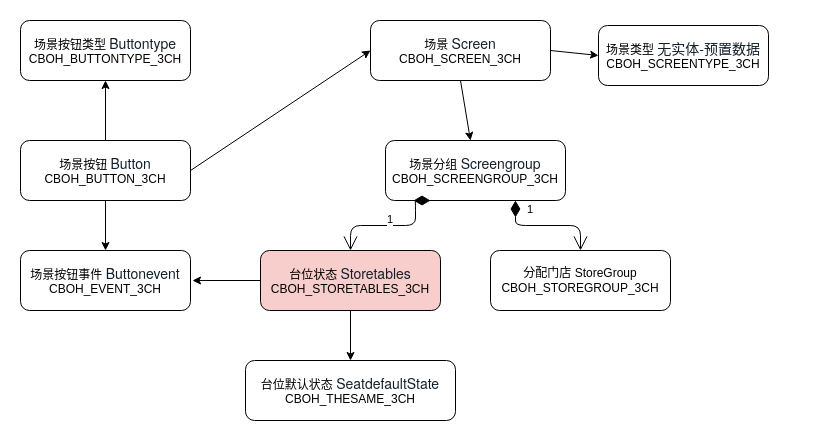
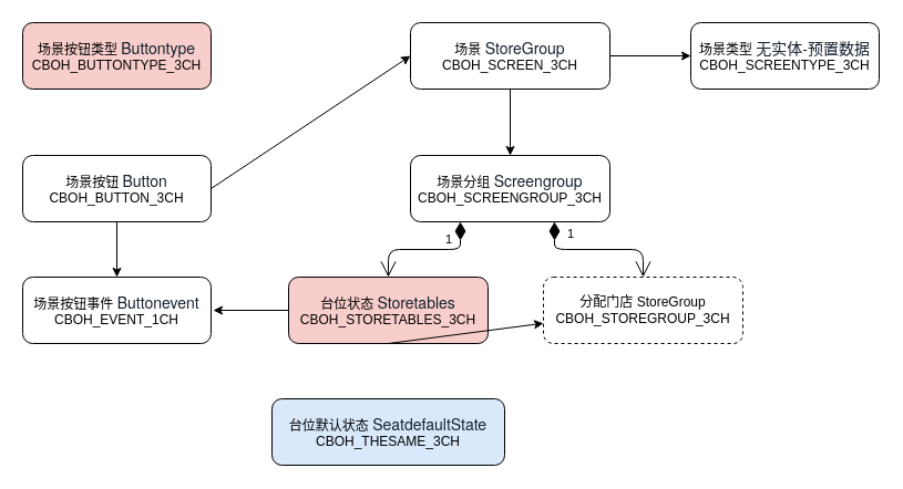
- <mxCell id="2" value="场景按钮类型&amp;nbsp;&lt;span style=&quot;color: rgb(17 , 31 , 44) ; font-family: &amp;#34;helvetica neue&amp;#34; ; font-size: 14px&quot;&gt;Buttontype&lt;/span&gt;&lt;br&gt;CBOH_BUTTONTYPE_3CH" style="rounded=1;whiteSpace=wrap;html=1;" parent="1" vertex="1"><mxGeometry x="20" y="20" width="170" height="60" as="geometry" /></mxCell>
+ <mxCell id="2" value="场景按钮类型&amp;nbsp;&lt;span style=&quot;color: rgb(17 , 31 , 44) ; font-family: &amp;#34;helvetica neue&amp;#34; ; font-size: 14px&quot;&gt;Buttontype&lt;/span&gt;&lt;br&gt;CBOH_BUTTONTYPE_3CH" style="rounded=1;whiteSpace=wrap;html=1;fillColor=#f8cecc;" parent="1" vertex="1"><mxGeometry x="20" y="20" width="170" height="60" as="geometry" /></mxCell>
- <mxCell id="6" value="场景&amp;nbsp;&lt;span style=&quot;color: rgb(17 , 31 , 44) ; font-family: &amp;#34;helvetica neue&amp;#34; ; font-size: 14px&quot;&gt;Screen&lt;/span&gt;&lt;br&gt;CBOH_SCREEN_3CH" style="rounded=1;whiteSpace=wrap;html=1;" parent="1" vertex="1"><mxGeometry x="370" y="20" width="180" height="60" as="geometry" /></mxCell>
+ <mxCell id="6" value="场景&amp;nbsp;&lt;span style=&quot;color: rgb(17 , 31 , 44) ; font-family: &amp;#34;helvetica neue&amp;#34; ; font-size: 14px&quot;&gt;StoreGroup&lt;/span&gt;&lt;br&gt;CBOH_SCREEN_3CH" style="rounded=1;whiteSpace=wrap;html=1;" parent="1" vertex="1"><mxGeometry x="370" y="20" width="180" height="60" as="geometry" /></mxCell>
- <mxCell id="15" value="场景类型 &lt;font color=&quot;#111f2c&quot; face=&quot;helvetica neue&quot;&gt;&lt;span style=&quot;font-size: 14px&quot;&gt;无实体-预置数据&lt;/span&gt;&lt;/font&gt;&lt;br&gt;CBOH_SCREENTYPE_3CH" style="rounded=1;whiteSpace=wrap;html=1;" vertex="1" parent="1"><mxGeometry x="598" y="25" width="170" height="60" as="geometry" /></mxCell>
+ <mxCell id="15" value="场景类型 &lt;font color=&quot;#111f2c&quot; face=&quot;helvetica neue&quot;&gt;&lt;span style=&quot;font-size: 14px&quot;&gt;无实体-预置数据&lt;/span&gt;&lt;/font&gt;&lt;br&gt;CBOH_SCREENTYPE_3CH" style="rounded=1;whiteSpace=wrap;html=1;" vertex="1" parent="1"><mxGeometry x="623" y="20" width="170" height="60" as="geometry" /></mxCell>
- <mxCell id="18" value="" style="endArrow=classic;html=1;exitX=0.5;exitY=0;exitDx=0;exitDy=0;entryX=0.5;entryY=1;entryDx=0;entryDy=0;" edge="1" parent="1" source="3" target="2"><mxGeometry width="50" height="50" relative="1" as="geometry"><mxPoint x="360" y="120" as="sourcePoint" /><mxPoint x="410" y="70" as="targetPoint" /></mxGeometry></mxCell>
- <mxCell id="5" value="场景分组&amp;nbsp;&lt;span style=&quot;color: rgb(17 , 31 , 44) ; font-family: &amp;#34;helvetica neue&amp;#34; ; font-size: 14px&quot;&gt;Screengroup&lt;/span&gt;&lt;br&gt;CBOH_SCREENGROUP_3CH" style="rounded=1;whiteSpace=wrap;html=1;" parent="1" vertex="1"><mxGeometry x="385" y="140" width="180" height="60" as="geometry" /></mxCell>
+ <mxCell id="5" value="场景分组&amp;nbsp;&lt;span style=&quot;color: rgb(17 , 31 , 44) ; font-family: &amp;#34;helvetica neue&amp;#34; ; font-size: 14px&quot;&gt;Screengroup&lt;/span&gt;&lt;br&gt;CBOH_SCREENGROUP_3CH" style="rounded=1;whiteSpace=wrap;html=1;" parent="1" vertex="1"><mxGeometry x="370" y="140" width="180" height="60" as="geometry" /></mxCell>
- <mxCell id="4" value="场景按钮事件&amp;nbsp;&lt;span style=&quot;color: rgb(17 , 31 , 44) ; font-family: &amp;#34;helvetica neue&amp;#34; ; font-size: 14px&quot;&gt;Buttonevent&lt;/span&gt;&lt;br&gt;CBOH_EVENT_3CH" style="rounded=1;whiteSpace=wrap;html=1;" parent="1" vertex="1"><mxGeometry x="20" y="250" width="170" height="60" as="geometry" /></mxCell>
+ <mxCell id="4" value="场景按钮事件&amp;nbsp;&lt;span style=&quot;color: rgb(17 , 31 , 44) ; font-family: &amp;#34;helvetica neue&amp;#34; ; font-size: 14px&quot;&gt;Buttonevent&lt;/span&gt;&lt;br&gt;CBOH_EVENT_1CH" style="rounded=1;whiteSpace=wrap;html=1;" parent="1" vertex="1"><mxGeometry x="20" y="250" width="170" height="60" as="geometry" /></mxCell>
- <mxCell id="8" value="分配门店 StoreGroup&lt;br&gt;CBOH_STOREGROUP_3CH" style="rounded=1;whiteSpace=wrap;html=1;" parent="1" vertex="1"><mxGeometry x="490" y="250" width="180" height="60" as="geometry" /></mxCell>
+ <mxCell id="8" value="分配门店 StoreGroup&lt;br&gt;CBOH_STOREGROUP_3CH" style="rounded=1;whiteSpace=wrap;html=1;dashed=1;" parent="1" vertex="1"><mxGeometry x="490" y="250" width="180" height="60" as="geometry" /></mxCell>
- <mxCell id="13" value="" style="endArrow=classic;html=1;exitX=0.5;exitY=1;exitDx=0;exitDy=0;" edge="1" parent="1" source="7" target="12"><mxGeometry width="50" height="50" relative="1" as="geometry"><mxPoint x="450" y="410" as="sourcePoint" /><mxPoint x="500" y="360" as="targetPoint" /></mxGeometry></mxCell>
+ <mxCell id="13" value="" style="endArrow=classic;html=1;exitX=0.5;exitY=1;exitDx=0;exitDy=0;" edge="1" parent="1" source="7" target="8"><mxGeometry width="50" height="50" relative="1" as="geometry"><mxPoint x="450" y="410" as="sourcePoint" /><mxPoint x="500" y="360" as="targetPoint" /></mxGeometry></mxCell>
- <mxCell id="12" value="台位默认状态 &lt;font color=&quot;#111f2c&quot; face=&quot;helvetica neue&quot;&gt;&lt;span style=&quot;font-size: 14px&quot;&gt;SeatdefaultState&lt;/span&gt;&lt;/font&gt;&lt;br&gt;CBOH_THESAME_3CH" style="rounded=1;whiteSpace=wrap;html=1;" vertex="1" parent="1"><mxGeometry x="245" y="360" width="210" height="60" as="geometry" /></mxCell>
+ <mxCell id="12" value="台位默认状态 &lt;font color=&quot;#111f2c&quot; face=&quot;helvetica neue&quot;&gt;&lt;span style=&quot;font-size: 14px&quot;&gt;SeatdefaultState&lt;/span&gt;&lt;/font&gt;&lt;br&gt;CBOH_THESAME_3CH" style="rounded=1;whiteSpace=wrap;html=1;fillColor=#dae8fc;" vertex="1" parent="1"><mxGeometry x="245" y="360" width="210" height="60" as="geometry" /></mxCell>
